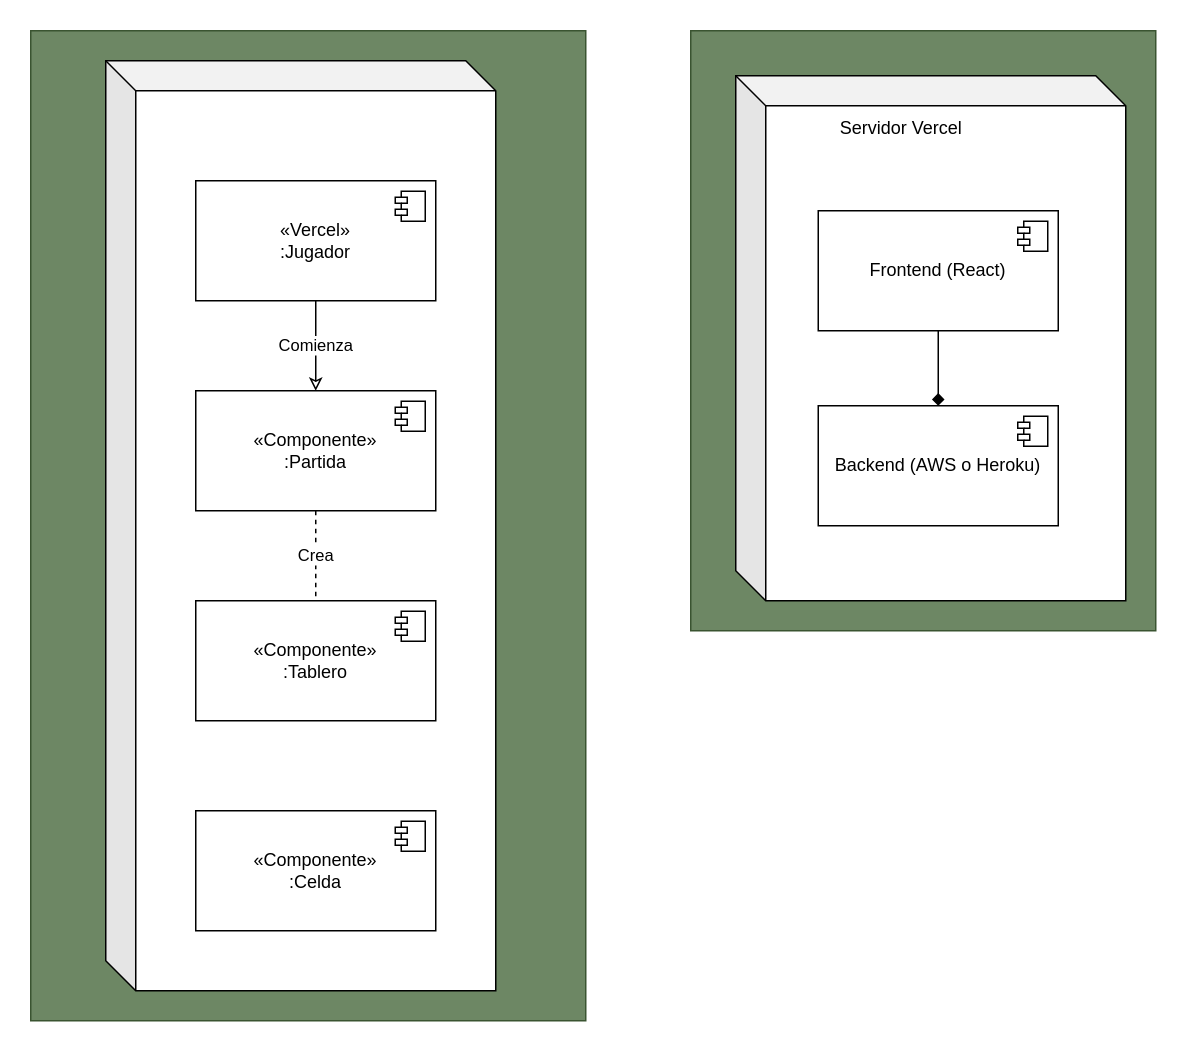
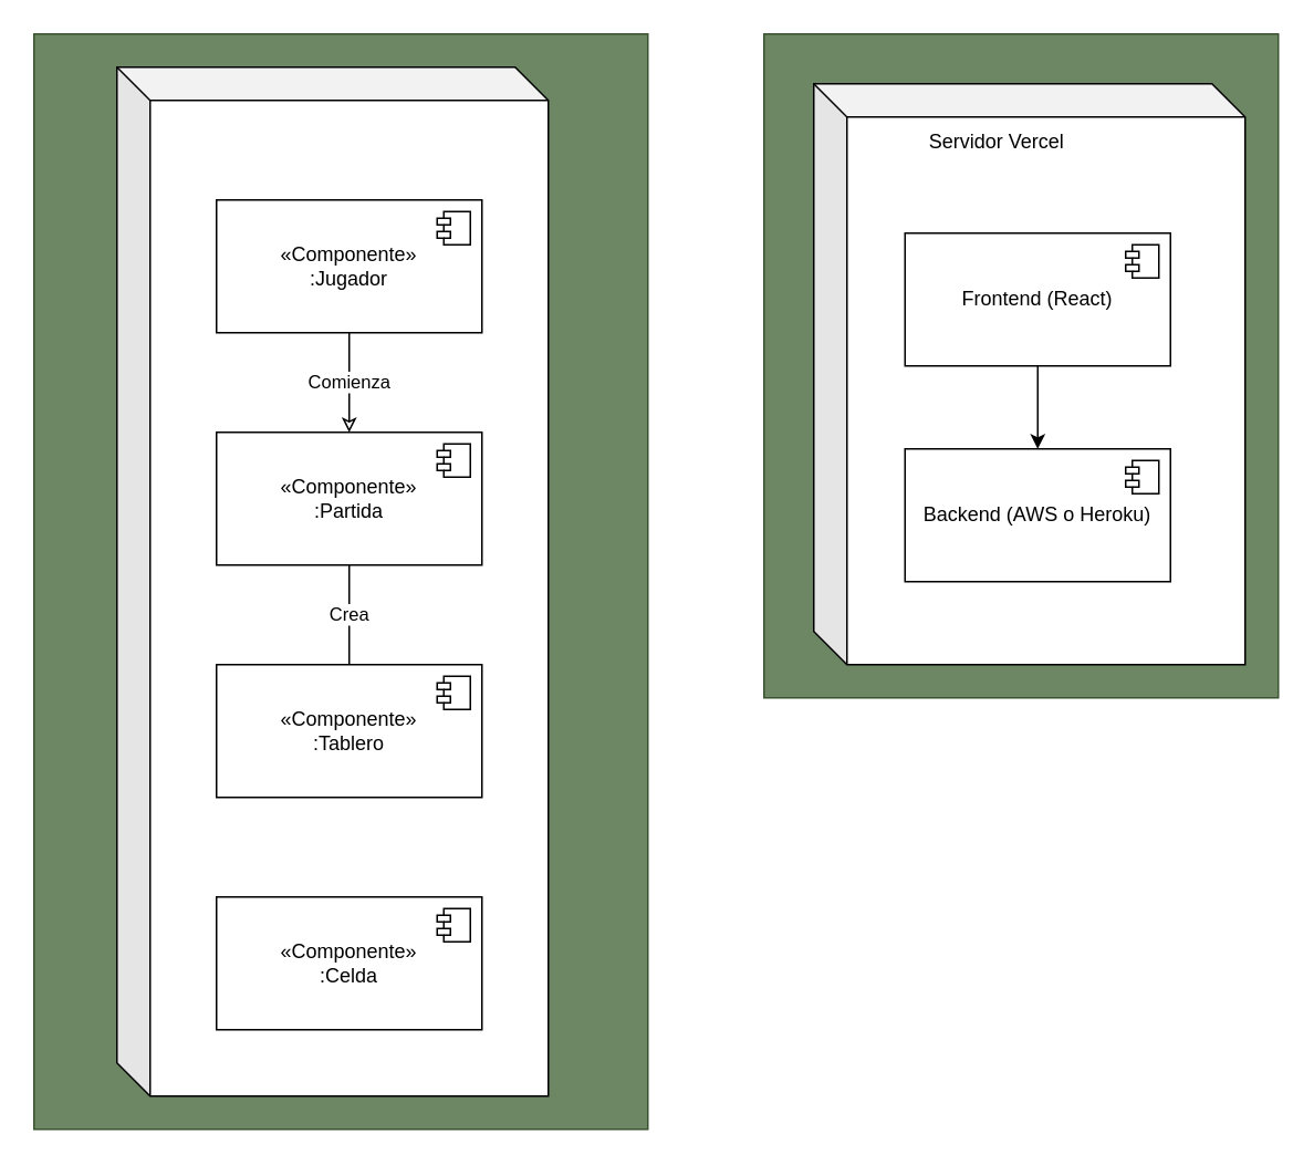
- <mxCell id="4" value="«Vercel»&lt;br&gt;:Jugador" style="html=1;dropTarget=0;whiteSpace=wrap;" parent="1" vertex="1"><mxGeometry x="130" y="120" width="160" height="80" as="geometry" /></mxCell>
+ <mxCell id="4" value="«Componente»&lt;br&gt;:Jugador" style="html=1;dropTarget=0;whiteSpace=wrap;" parent="1" vertex="1"><mxGeometry x="130" y="120" width="160" height="80" as="geometry" /></mxCell>
- <mxCell id="17" style="edgeStyle=none;html=1;exitX=0.5;exitY=1;exitDx=0;exitDy=0;entryX=0.5;entryY=0;entryDx=0;entryDy=0;endArrow=diamond;endFill=1;" parent="1" source="18" target="20" edge="1"><mxGeometry relative="1" as="geometry" /></mxCell>
+ <mxCell id="17" style="edgeStyle=none;html=1;exitX=0.5;exitY=1;exitDx=0;exitDy=0;entryX=0.5;entryY=0;entryDx=0;entryDy=0;endArrow=classic;endFill=1;" parent="1" source="18" target="20" edge="1"><mxGeometry relative="1" as="geometry" /></mxCell>
- <mxCell id="11" value="Crea" style="edgeStyle=none;html=1;exitX=0.5;exitY=1;exitDx=0;exitDy=0;entryX=0.5;entryY=0;entryDx=0;entryDy=0;endArrow=none;endFill=0;dashed=1;" parent="1" source="6" target="9" edge="1"><mxGeometry relative="1" as="geometry" /></mxCell>
+ <mxCell id="11" value="Crea" style="edgeStyle=none;html=1;exitX=0.5;exitY=1;exitDx=0;exitDy=0;entryX=0.5;entryY=0;entryDx=0;entryDy=0;endArrow=none;endFill=0;" parent="1" source="6" target="9" edge="1"><mxGeometry relative="1" as="geometry" /></mxCell>
